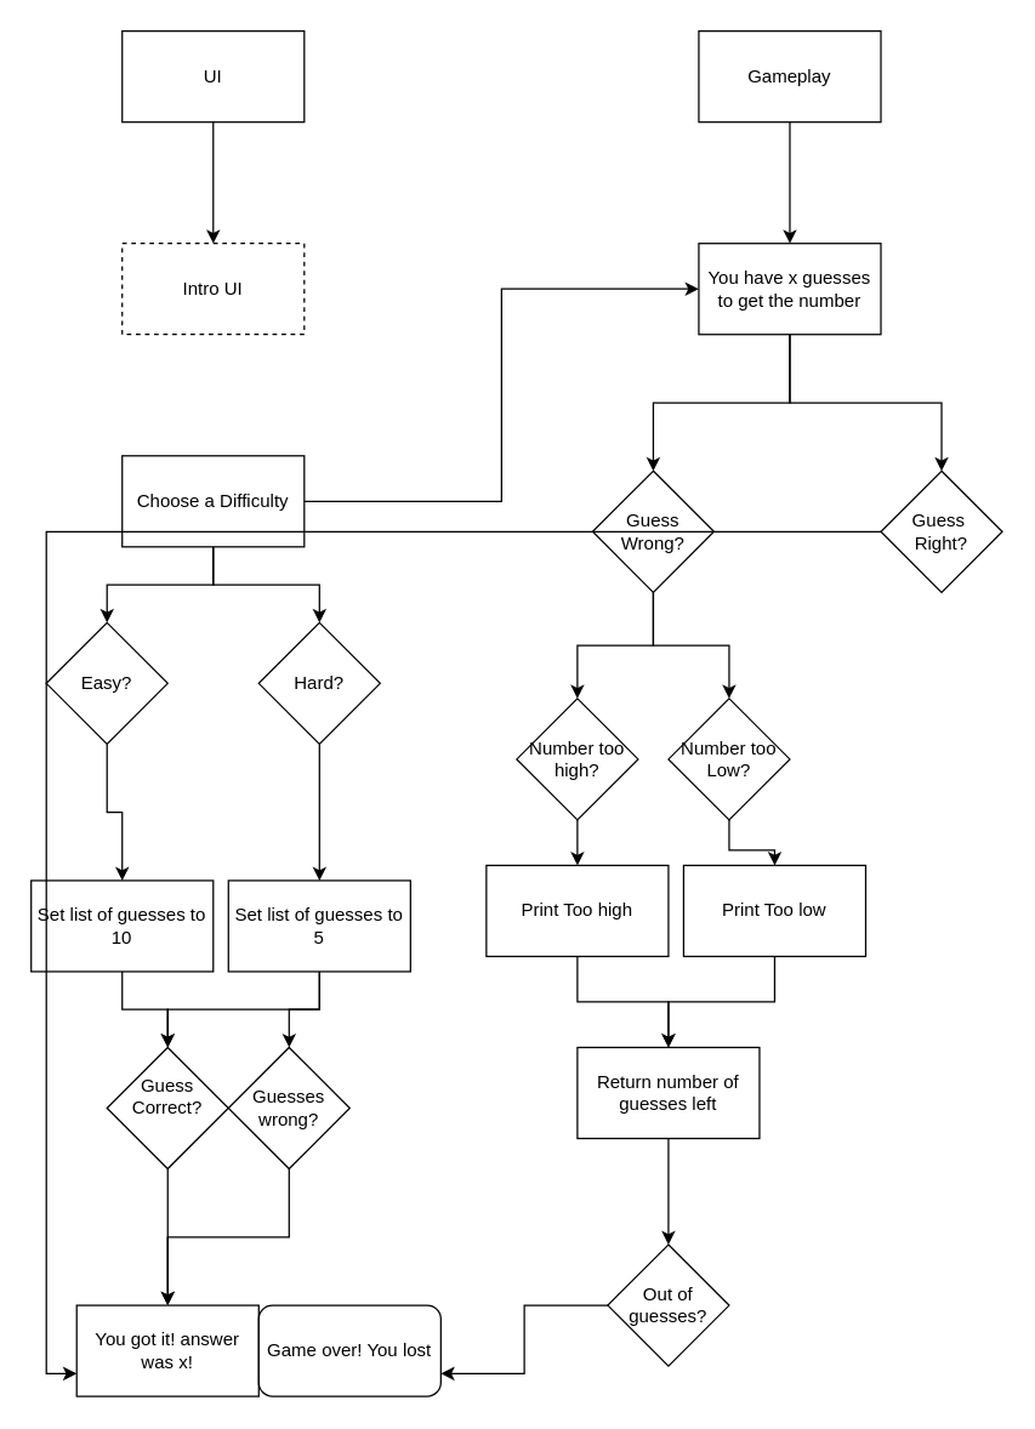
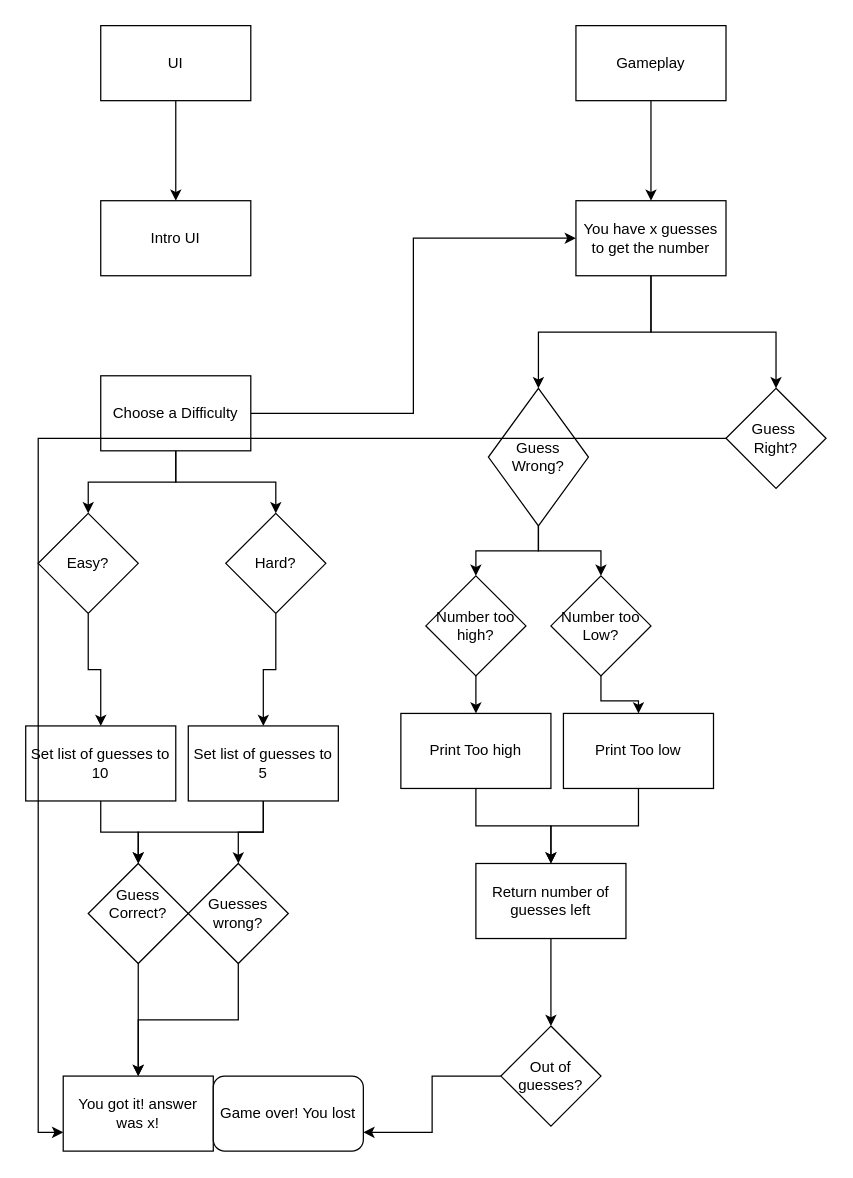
- <mxCell id="6" value="Intro UI" style="whiteSpace=wrap;html=1;dashed=1;" vertex="1" parent="1"><mxGeometry x="80" y="160" width="120" height="60" as="geometry" /></mxCell>
+ <mxCell id="6" value="Intro UI" style="whiteSpace=wrap;html=1;" vertex="1" parent="1"><mxGeometry x="80" y="160" width="120" height="60" as="geometry" /></mxCell>
- <mxCell id="25" value="Guess Wrong?" style="rhombus;whiteSpace=wrap;html=1;" vertex="1" parent="1"><mxGeometry x="390" y="310" width="80" height="80" as="geometry" /></mxCell>
+ <mxCell id="25" value="Guess Wrong?" style="rhombus;whiteSpace=wrap;html=1;" vertex="1" parent="1"><mxGeometry x="390" y="310" width="80" height="110" as="geometry" /></mxCell>
- <mxCell id="14" value="Hard?" style="rhombus;whiteSpace=wrap;html=1;" vertex="1" parent="1"><mxGeometry x="170" y="410" width="80" height="80" as="geometry" /></mxCell>
+ <mxCell id="14" value="Hard?" style="rhombus;whiteSpace=wrap;html=1;" vertex="1" parent="1"><mxGeometry x="180" y="410" width="80" height="80" as="geometry" /></mxCell>
